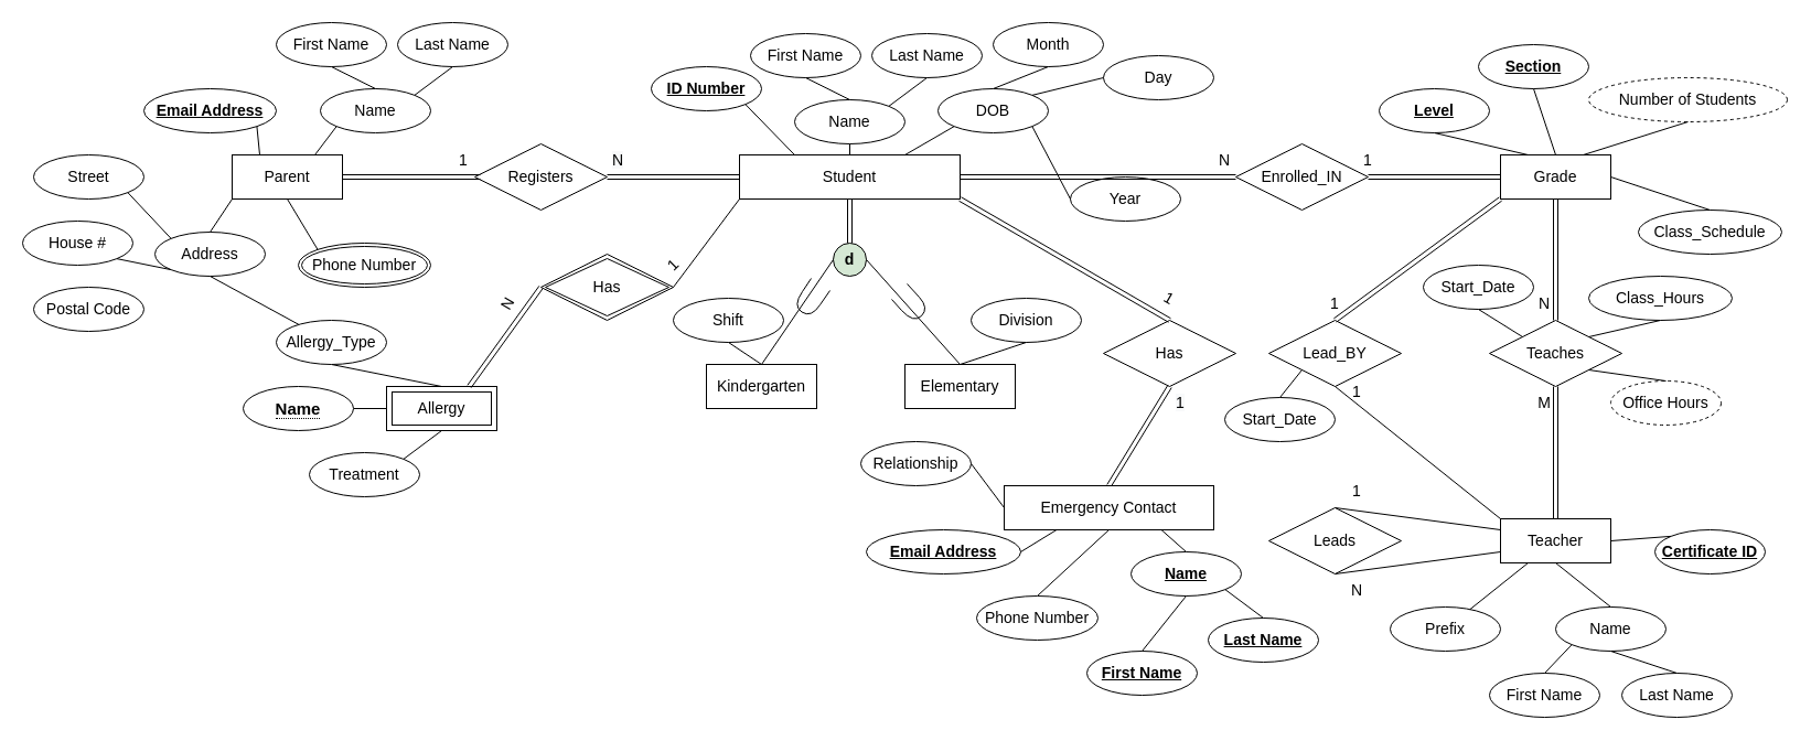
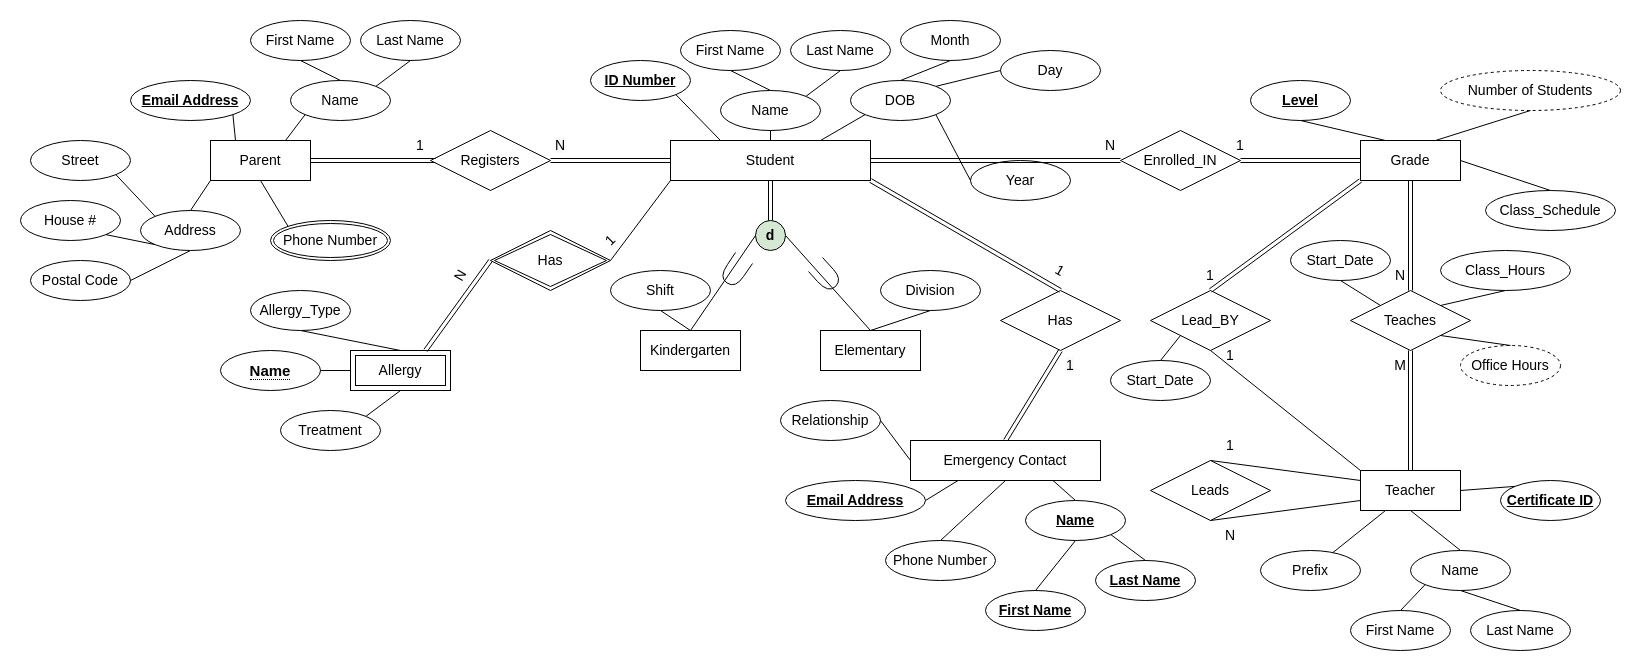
- <mxCell id="117" value="&lt;u&gt;&lt;b&gt;Section&lt;/b&gt;&lt;/u&gt;" style="ellipse;whiteSpace=wrap;html=1;align=center;strokeWidth=1;fontSize=14;" vertex="1" parent="1"><mxGeometry x="1340" y="40" width="100" height="40" as="geometry" /></mxCell>
- <mxCell id="118" value="" style="endArrow=none;html=1;rounded=0;fontSize=14;entryX=0.5;entryY=0;entryDx=0;entryDy=0;exitX=0.5;exitY=1;exitDx=0;exitDy=0;" edge="1" parent="1" source="117" target="79"><mxGeometry relative="1" as="geometry"><mxPoint x="1360" y="270" as="sourcePoint" /><mxPoint x="1520" y="270" as="targetPoint" /></mxGeometry></mxCell>
- <mxCell id="48" value="" style="endArrow=none;html=1;rounded=0;fontSize=14;exitX=0.5;exitY=1;exitDx=0;exitDy=0;" edge="1" parent="1" source="41" target="138"><mxGeometry relative="1" as="geometry"><mxPoint x="250" y="150" as="sourcePoint" /><mxPoint x="410" y="150" as="targetPoint" /></mxGeometry></mxCell>
+ <mxCell id="48" value="" style="endArrow=none;html=1;rounded=0;fontSize=14;exitX=0.5;exitY=1;exitDx=0;exitDy=0;entryX=1;entryY=0.5;entryDx=0;entryDy=0;" edge="1" parent="1" source="41" target="43"><mxGeometry relative="1" as="geometry"><mxPoint x="250" y="150" as="sourcePoint" /><mxPoint x="410" y="150" as="targetPoint" /></mxGeometry></mxCell>
